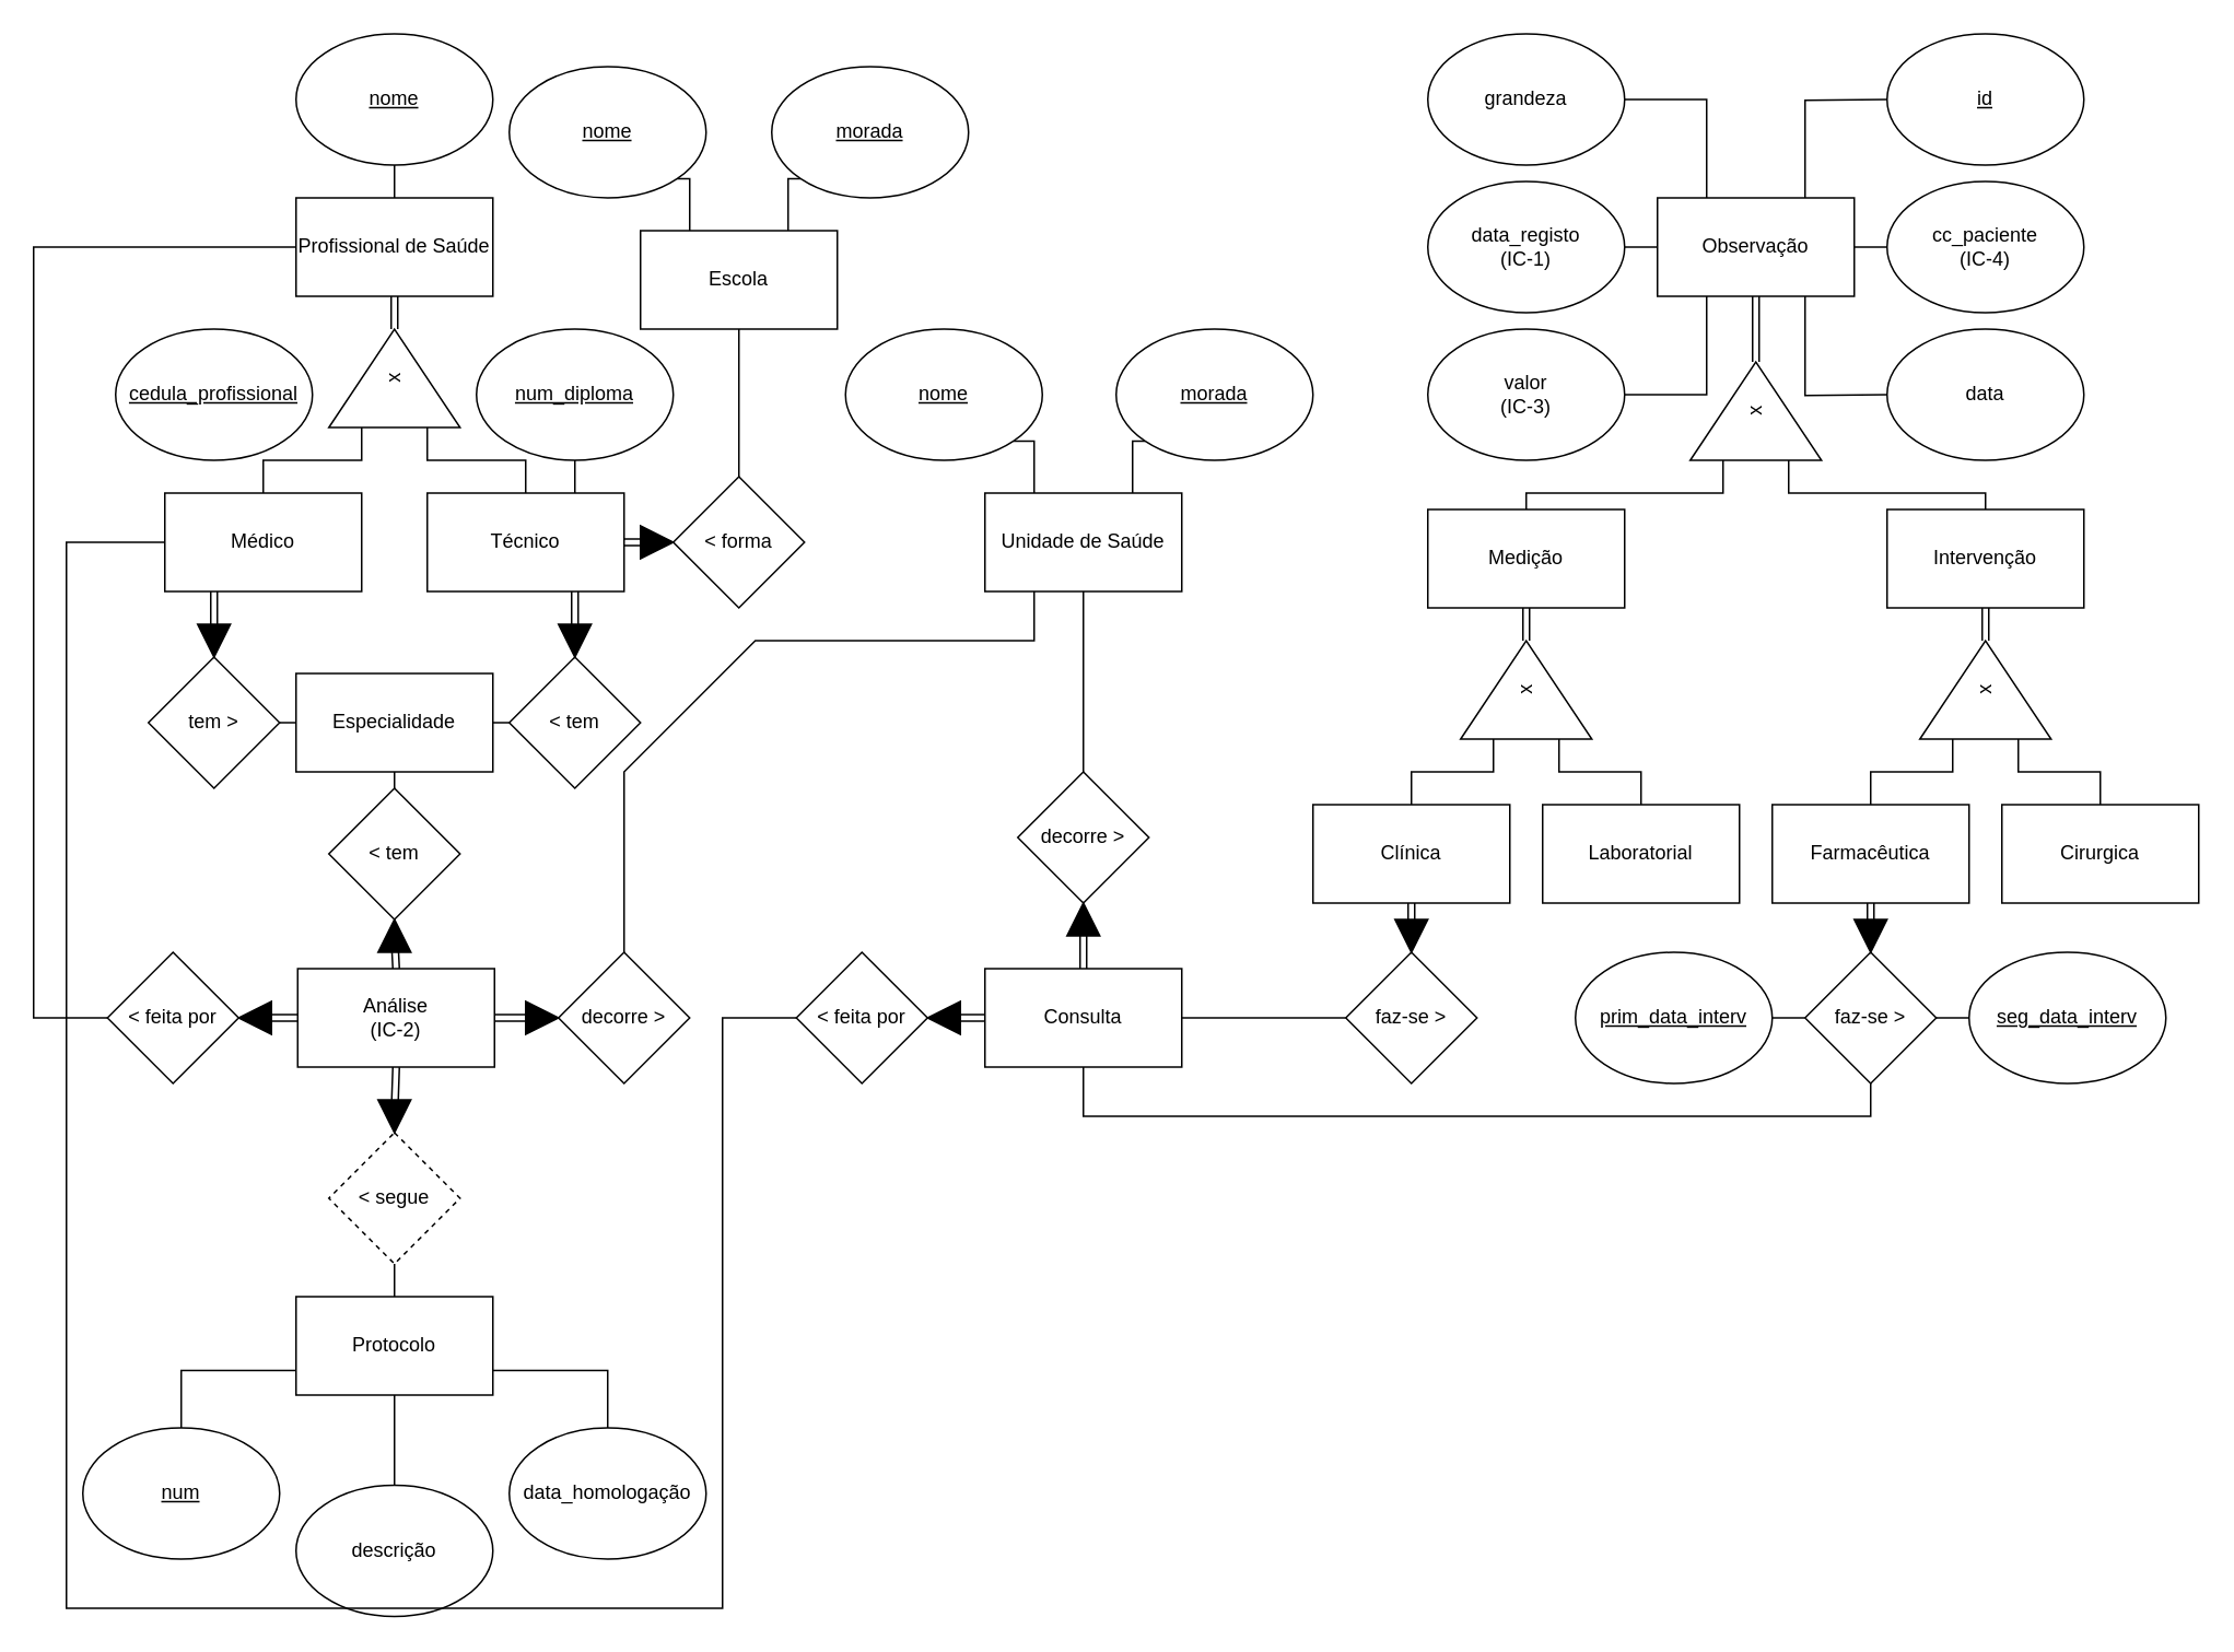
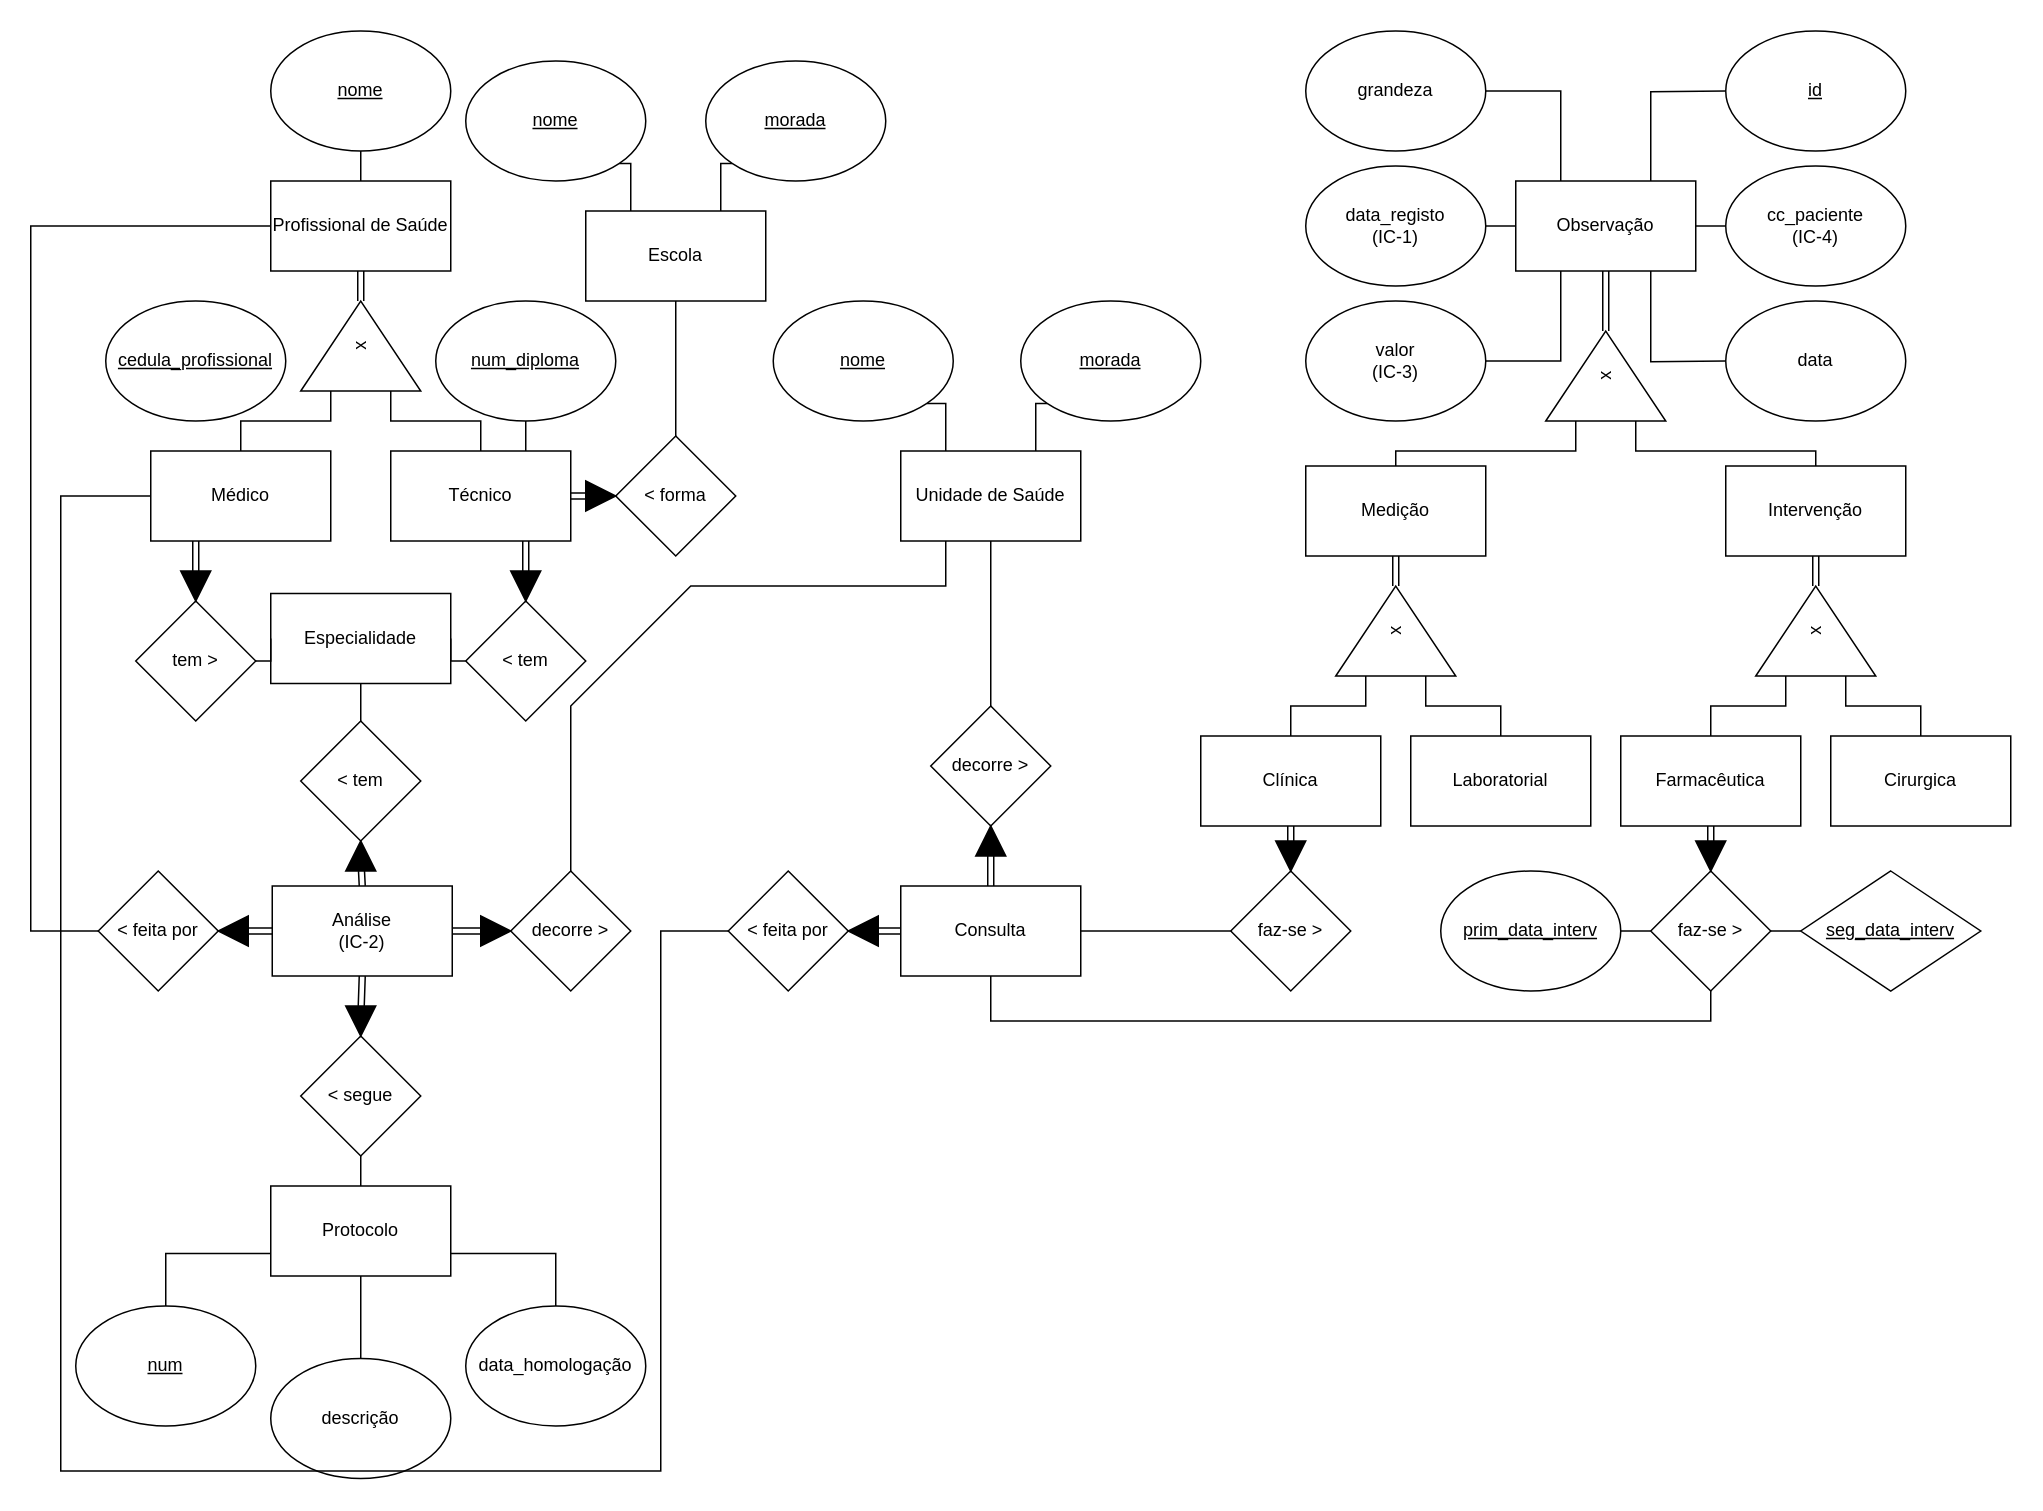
- <mxCell id="30" value="&lt;div&gt;Especialidade&lt;/div&gt;" style="whiteSpace=wrap;html=1;" parent="1" vertex="1"><mxGeometry x="180" y="410" width="120" height="60" as="geometry" /></mxCell>
+ <mxCell id="30" value="&lt;div&gt;Especialidade&lt;/div&gt;" style="whiteSpace=wrap;html=1;" parent="1" vertex="1"><mxGeometry x="180" y="395" width="120" height="60" as="geometry" /></mxCell>
- <mxCell id="106" value="&lt;u&gt;seg_data_interv&lt;/u&gt;" style="ellipse;whiteSpace=wrap;html=1;fillColor=#FFFFFF;" parent="1" vertex="1"><mxGeometry x="1200" y="580" width="120" height="80" as="geometry" /></mxCell>
+ <mxCell id="106" value="&lt;u&gt;seg_data_interv&lt;/u&gt;" style="rhombus;whiteSpace=wrap;html=1;fillColor=#FFFFFF;" parent="1" vertex="1"><mxGeometry x="1200" y="580" width="120" height="80" as="geometry" /></mxCell>
- <mxCell id="53" value="&amp;lt; segue" style="rhombus;whiteSpace=wrap;html=1;fillColor=#FFFFFF;dashed=1;" parent="1" vertex="1"><mxGeometry x="200" y="690" width="80" height="80" as="geometry" /></mxCell>
+ <mxCell id="53" value="&amp;lt; segue" style="rhombus;whiteSpace=wrap;html=1;fillColor=#FFFFFF;" parent="1" vertex="1"><mxGeometry x="200" y="690" width="80" height="80" as="geometry" /></mxCell>
